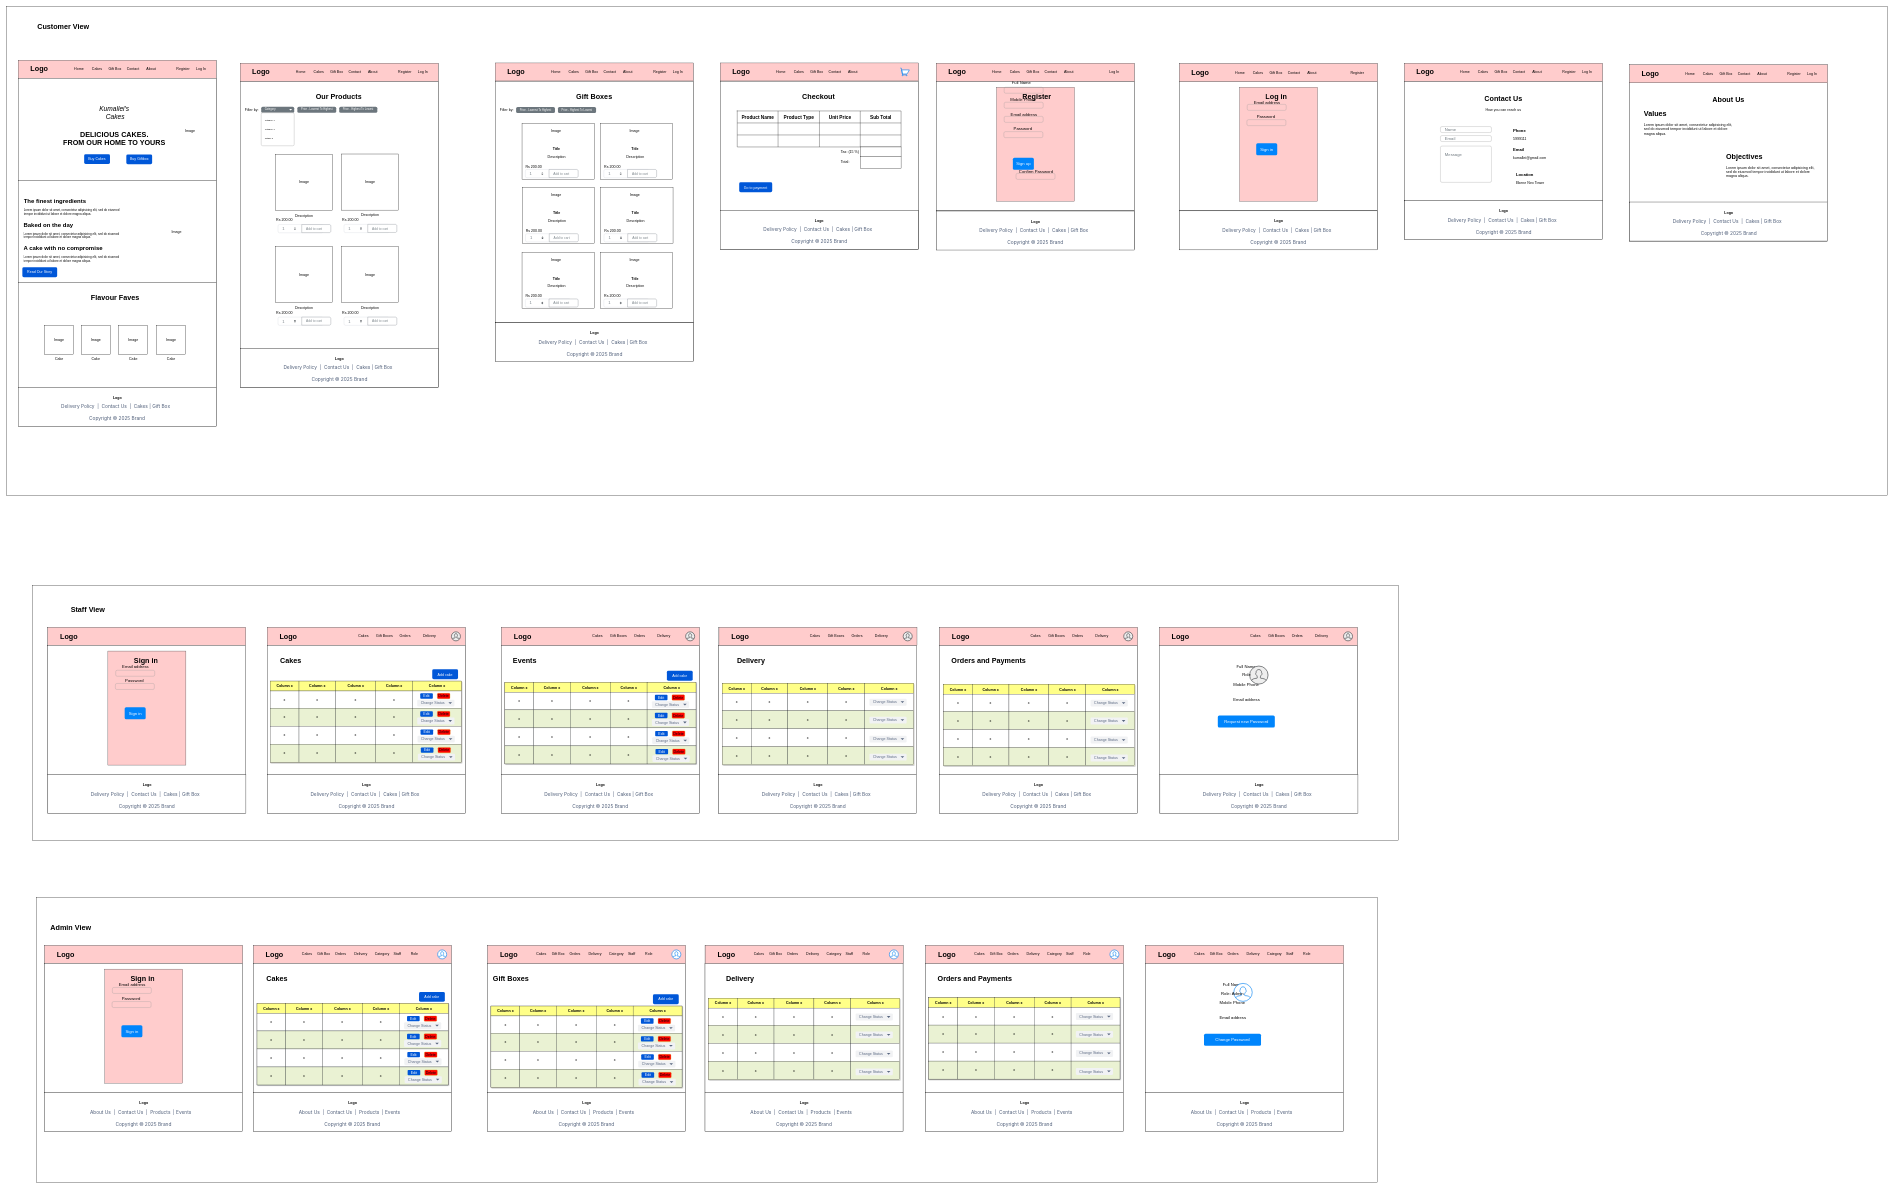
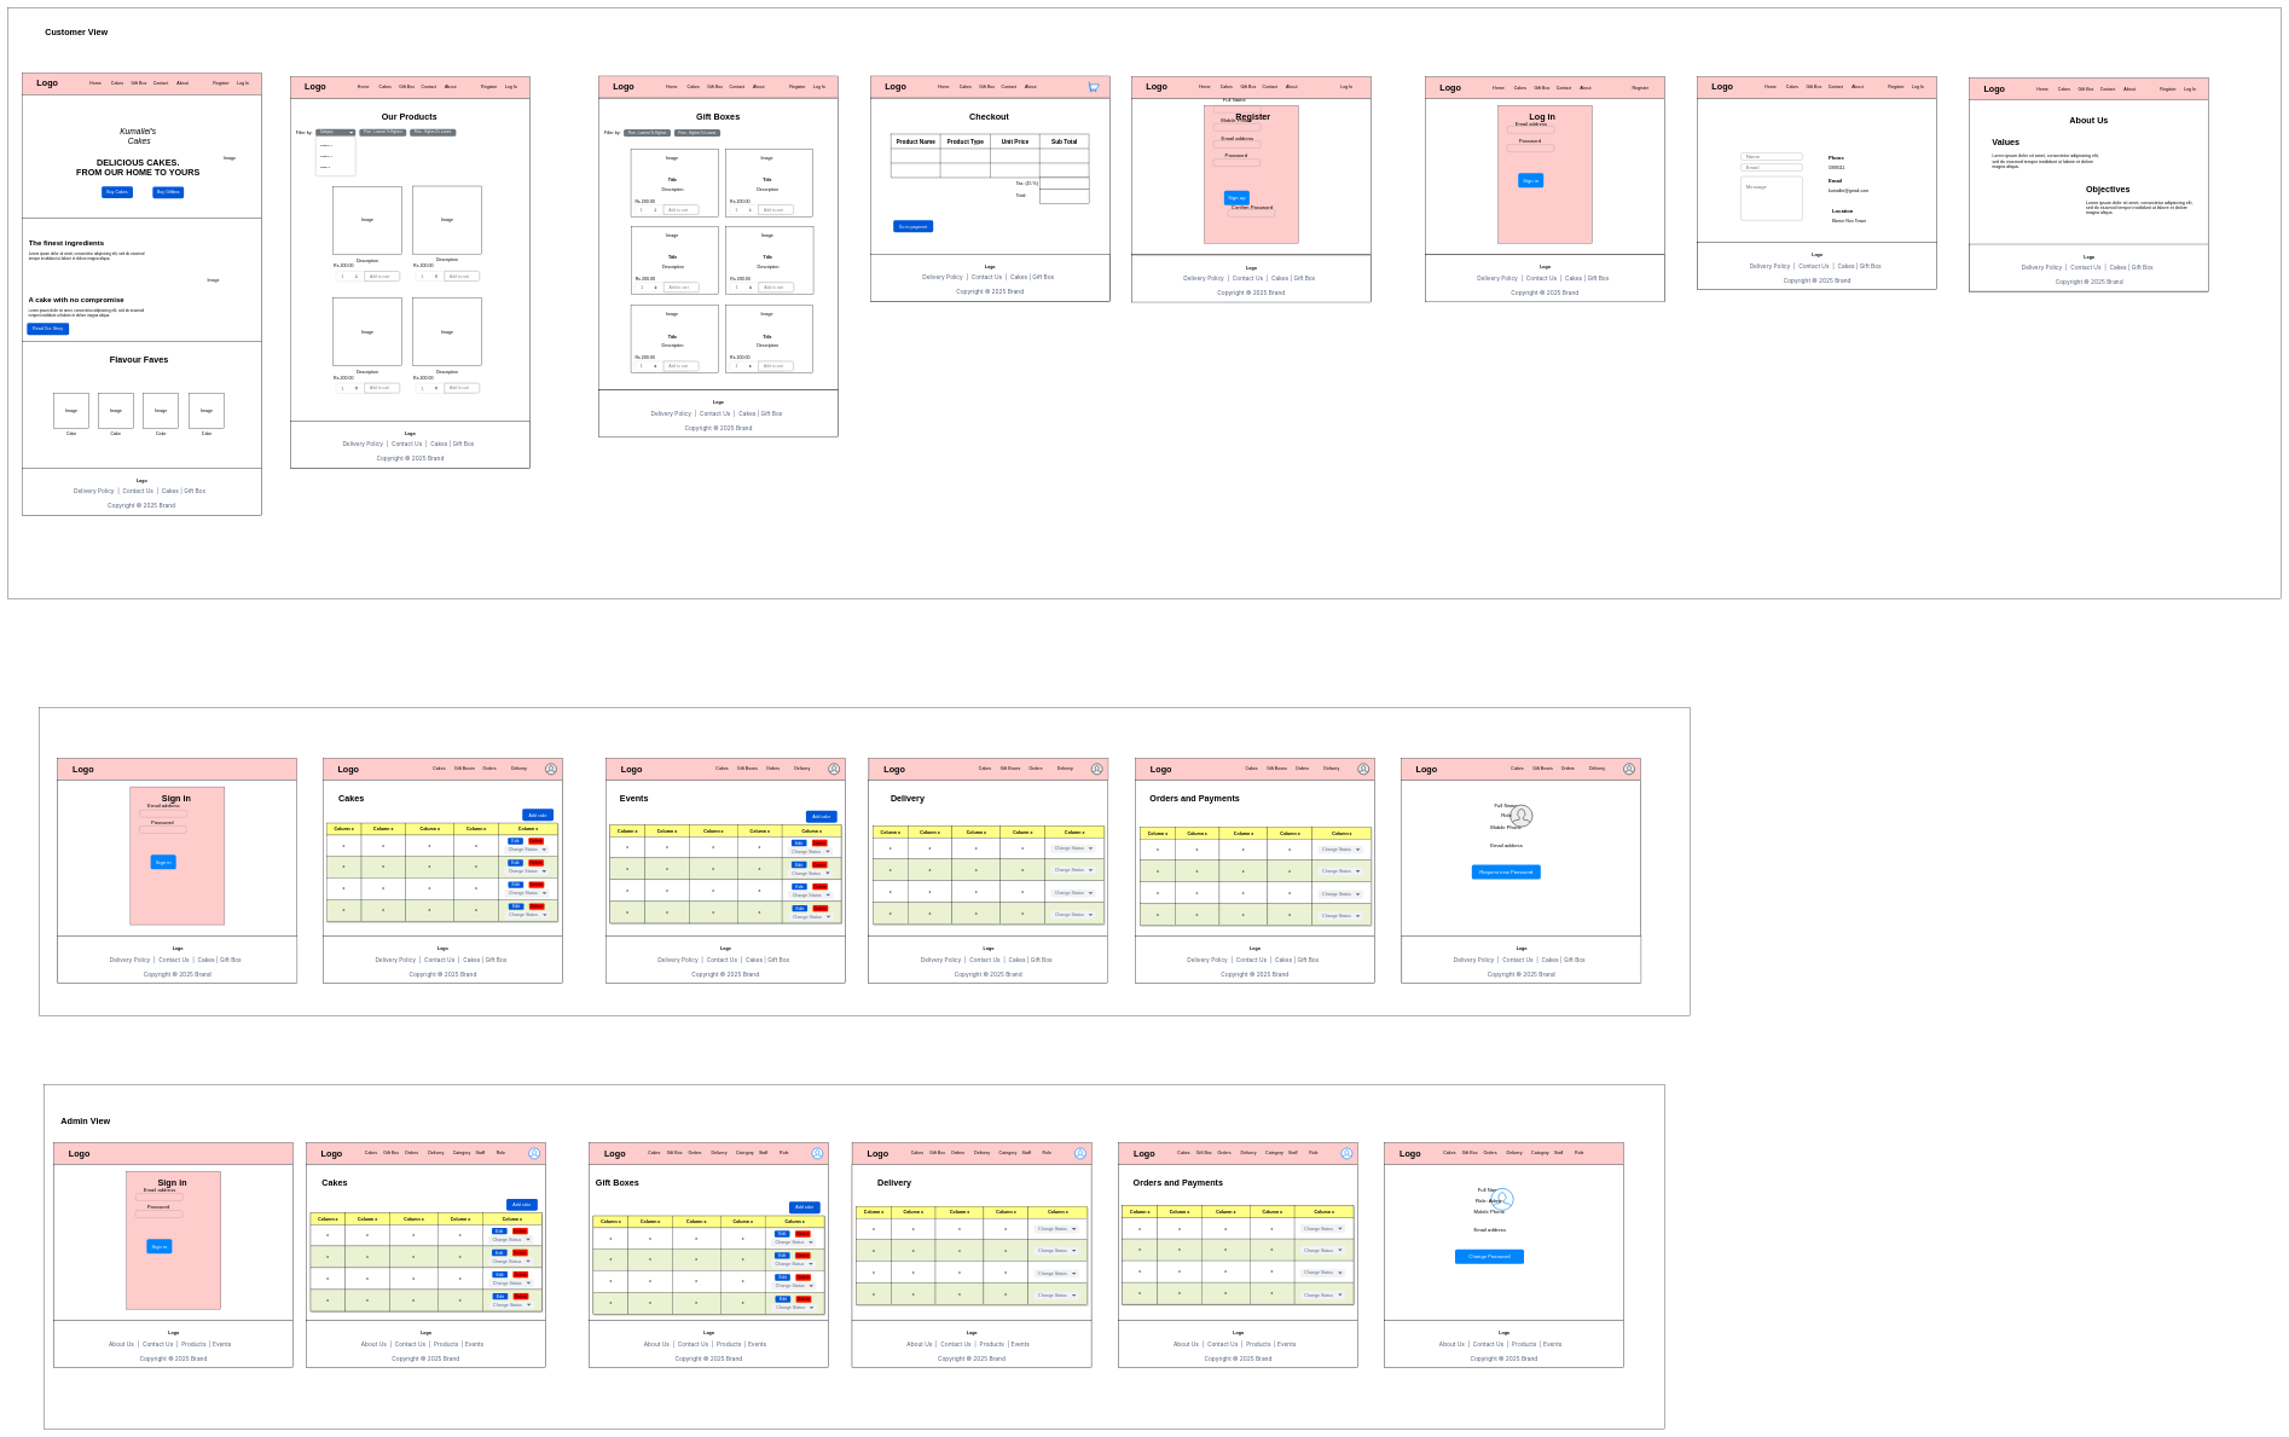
- <mxCell id="182" value="&lt;h1 style=&quot;margin-top: 0px;&quot;&gt;Contact Us&lt;/h1&gt;&lt;div&gt;How you can reach us&lt;/div&gt;" style="text;html=1;whiteSpace=wrap;overflow=hidden;rounded=0;align=center;" vertex="1" parent="1"><mxGeometry x="4920" y="306" width="180" height="74" as="geometry" /></mxCell>
- <mxCell id="196" value="&lt;h1 style=&quot;margin-top: 0px;&quot;&gt;Values&lt;/h1&gt;&lt;p&gt;Lorem ipsum dolor sit amet, consectetur adipisicing elit, sed do eiusmod tempor incididunt ut labore et dolore magna aliqua.&lt;/p&gt;" style="text;html=1;whiteSpace=wrap;overflow=hidden;rounded=0;" vertex="1" parent="1"><mxGeometry x="5475.5" y="356" width="315.5" height="98.5" as="geometry" /></mxCell>
+ <mxCell id="196" value="&lt;h1 style=&quot;margin-top: 0px;&quot;&gt;Values&lt;/h1&gt;&lt;p&gt;Lorem ipsum dolor sit amet, consectetur adipisicing elit, sed do eiusmod tempor incididunt ut labore et dolore magna aliqua.&lt;/p&gt;" style="text;html=1;whiteSpace=wrap;overflow=hidden;rounded=0;" vertex="1" parent="1"><mxGeometry x="5490.5" y="371" width="315.5" height="98.5" as="geometry" /></mxCell>
- <mxCell id="356" value="&lt;h1 style=&quot;margin-top: 0px;&quot;&gt;Baked on the day&lt;/h1&gt;&lt;p&gt;Lorem ipsum dolor sit amet, consectetur adipisicing elit, sed do eiusmod tempor incididunt ut labore et dolore magna aliqua.&lt;/p&gt;" style="text;html=1;whiteSpace=wrap;overflow=hidden;rounded=0;align=left;fontSize=10;" vertex="1" parent="1"><mxGeometry x="75.5" y="728.5" width="350" height="69.5" as="geometry" /></mxCell>
- <mxCell id="350" value="Staff View" style="text;strokeColor=none;fillColor=none;html=1;fontSize=24;fontStyle=1;verticalAlign=middle;align=center;" vertex="1" parent="1"><mxGeometry x="193.5" y="2010" width="196.5" height="40" as="geometry" /></mxCell>
